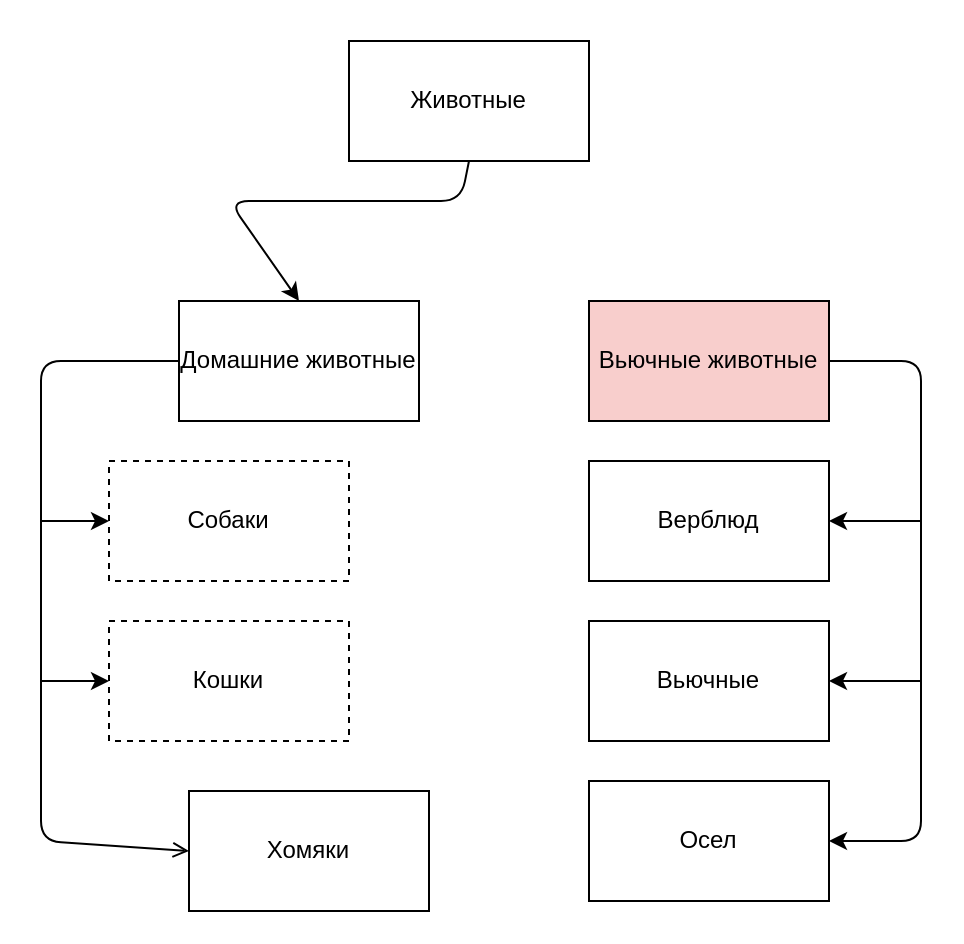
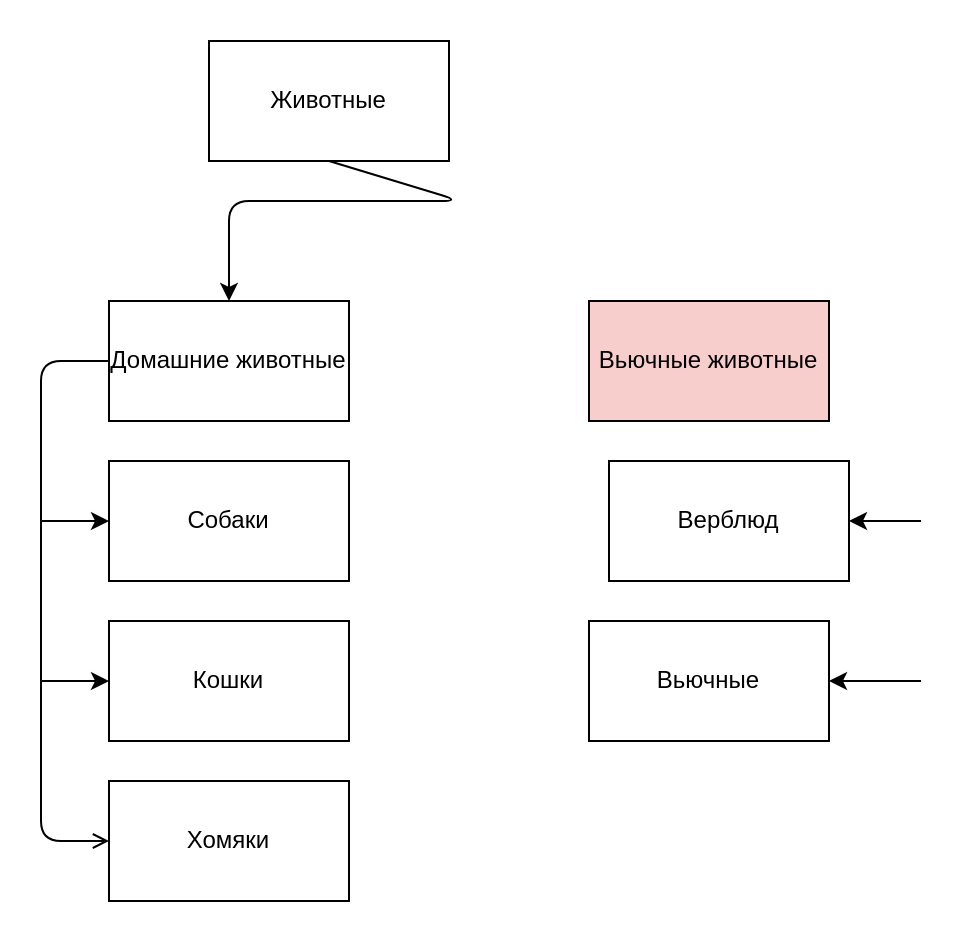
- <mxCell id="2" value="Животные" style="rounded=0;whiteSpace=wrap;html=1;" vertex="1" parent="1"><mxGeometry x="174" y="20" width="120" height="60" as="geometry" /></mxCell>
+ <mxCell id="2" value="Животные" style="rounded=0;whiteSpace=wrap;html=1;" vertex="1" parent="1"><mxGeometry x="104" y="20" width="120" height="60" as="geometry" /></mxCell>
- <mxCell id="4" value="Домашние животные" style="rounded=0;whiteSpace=wrap;html=1;" vertex="1" parent="1"><mxGeometry x="89" y="150" width="120" height="60" as="geometry" /></mxCell>
+ <mxCell id="4" value="Домашние животные" style="rounded=0;whiteSpace=wrap;html=1;" vertex="1" parent="1"><mxGeometry x="54" y="150" width="120" height="60" as="geometry" /></mxCell>
- <mxCell id="6" value="Собаки" style="rounded=0;whiteSpace=wrap;html=1;dashed=1;" vertex="1" parent="1"><mxGeometry x="54" y="230" width="120" height="60" as="geometry" /></mxCell>
+ <mxCell id="6" value="Собаки" style="rounded=0;whiteSpace=wrap;html=1;" vertex="1" parent="1"><mxGeometry x="54" y="230" width="120" height="60" as="geometry" /></mxCell>
- <mxCell id="9" value="Верблюд" style="rounded=0;whiteSpace=wrap;html=1;" vertex="1" parent="1"><mxGeometry x="294" y="230" width="120" height="60" as="geometry" /></mxCell>
+ <mxCell id="9" value="Верблюд" style="rounded=0;whiteSpace=wrap;html=1;" vertex="1" parent="1"><mxGeometry x="304" y="230" width="120" height="60" as="geometry" /></mxCell>
- <mxCell id="15" value="" style="endArrow=classic;html=1;exitX=1;exitY=0.5;exitDx=0;exitDy=0;entryX=1;entryY=0.5;entryDx=0;entryDy=0;" edge="1" parent="1" source="5" target="14"><mxGeometry width="50" height="50" relative="1" as="geometry"><mxPoint x="260" y="360" as="sourcePoint" /><mxPoint x="500" y="370" as="targetPoint" /><Array as="points"><mxPoint x="460" y="180" /><mxPoint x="460" y="420" /></Array></mxGeometry></mxCell>
- <mxCell id="7" value="Кошки" style="rounded=0;whiteSpace=wrap;html=1;dashed=1;" vertex="1" parent="1"><mxGeometry x="54" y="310" width="120" height="60" as="geometry" /></mxCell>
+ <mxCell id="7" value="Кошки" style="rounded=0;whiteSpace=wrap;html=1;" vertex="1" parent="1"><mxGeometry x="54" y="310" width="120" height="60" as="geometry" /></mxCell>
- <mxCell id="14" value="Осел" style="rounded=0;whiteSpace=wrap;html=1;" vertex="1" parent="1"><mxGeometry x="294" y="390" width="120" height="60" as="geometry" /></mxCell>
- <mxCell id="8" value="Хомяки" style="rounded=0;whiteSpace=wrap;html=1;" vertex="1" parent="1"><mxGeometry x="94" y="395" width="120" height="60" as="geometry" /></mxCell>
+ <mxCell id="8" value="Хомяки" style="rounded=0;whiteSpace=wrap;html=1;" vertex="1" parent="1"><mxGeometry x="54" y="390" width="120" height="60" as="geometry" /></mxCell>
